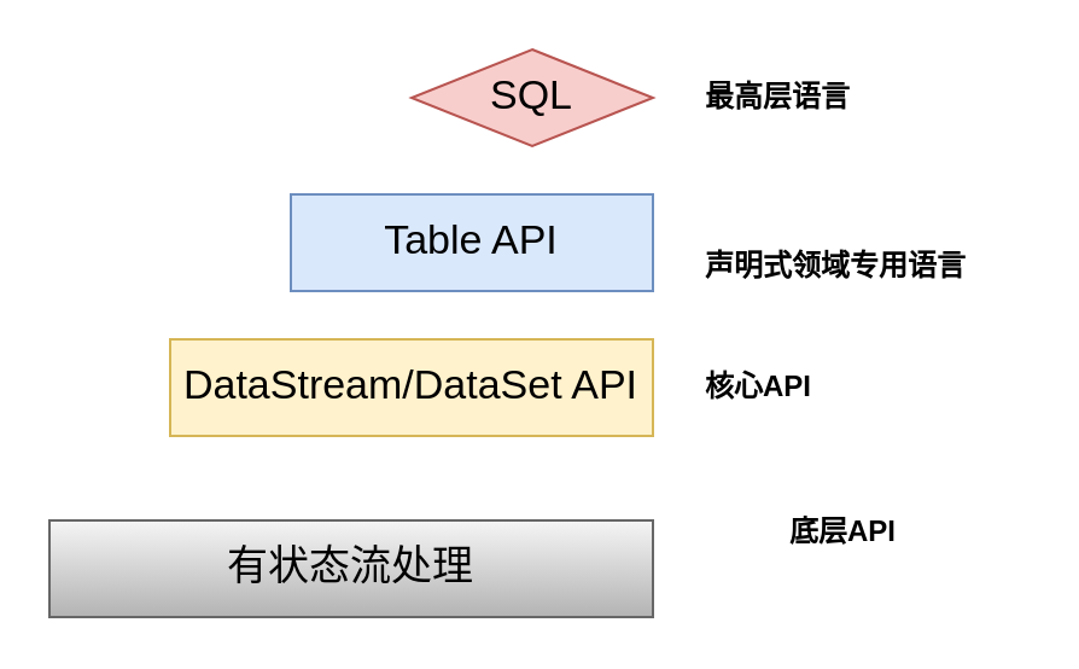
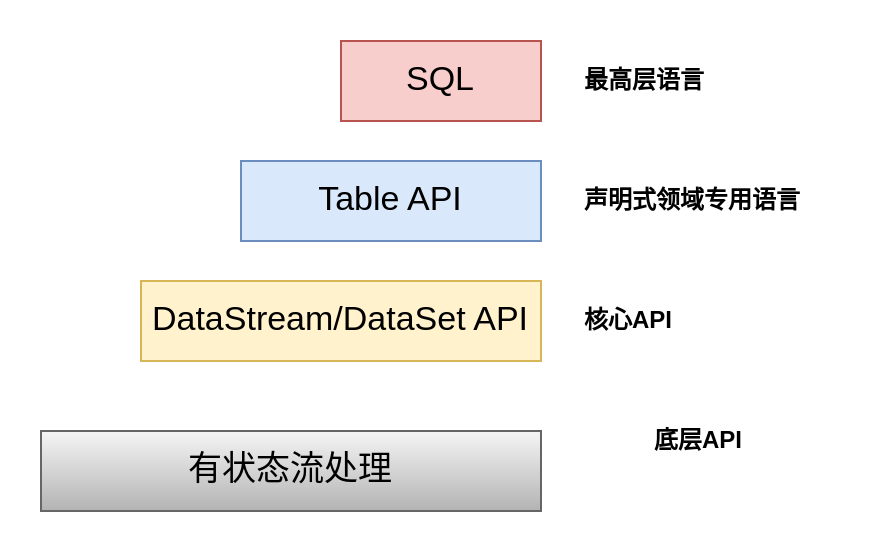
- <mxCell id="2" value="SQL" style="rhombus;whiteSpace=wrap;html=1;fontSize=17;fillColor=#f8cecc;strokeColor=#b85450;" vertex="1" parent="1"><mxGeometry x="170" y="20" width="100" height="40" as="geometry" /></mxCell>
+ <mxCell id="2" value="SQL" style="rounded=0;whiteSpace=wrap;html=1;fontSize=17;fillColor=#f8cecc;strokeColor=#b85450;" vertex="1" parent="1"><mxGeometry x="170" y="20" width="100" height="40" as="geometry" /></mxCell>
- <mxCell id="7" value="声明式领域专用语言" style="rounded=0;whiteSpace=wrap;html=1;align=left;fontStyle=1;fillColor=none;strokeColor=none;" vertex="1" parent="1"><mxGeometry x="290" y="90" width="120" height="40" as="geometry" /></mxCell>
+ <mxCell id="7" value="声明式领域专用语言" style="rounded=0;whiteSpace=wrap;html=1;align=left;fontStyle=1;fillColor=none;strokeColor=none;" vertex="1" parent="1"><mxGeometry x="290" y="80" width="120" height="40" as="geometry" /></mxCell>
